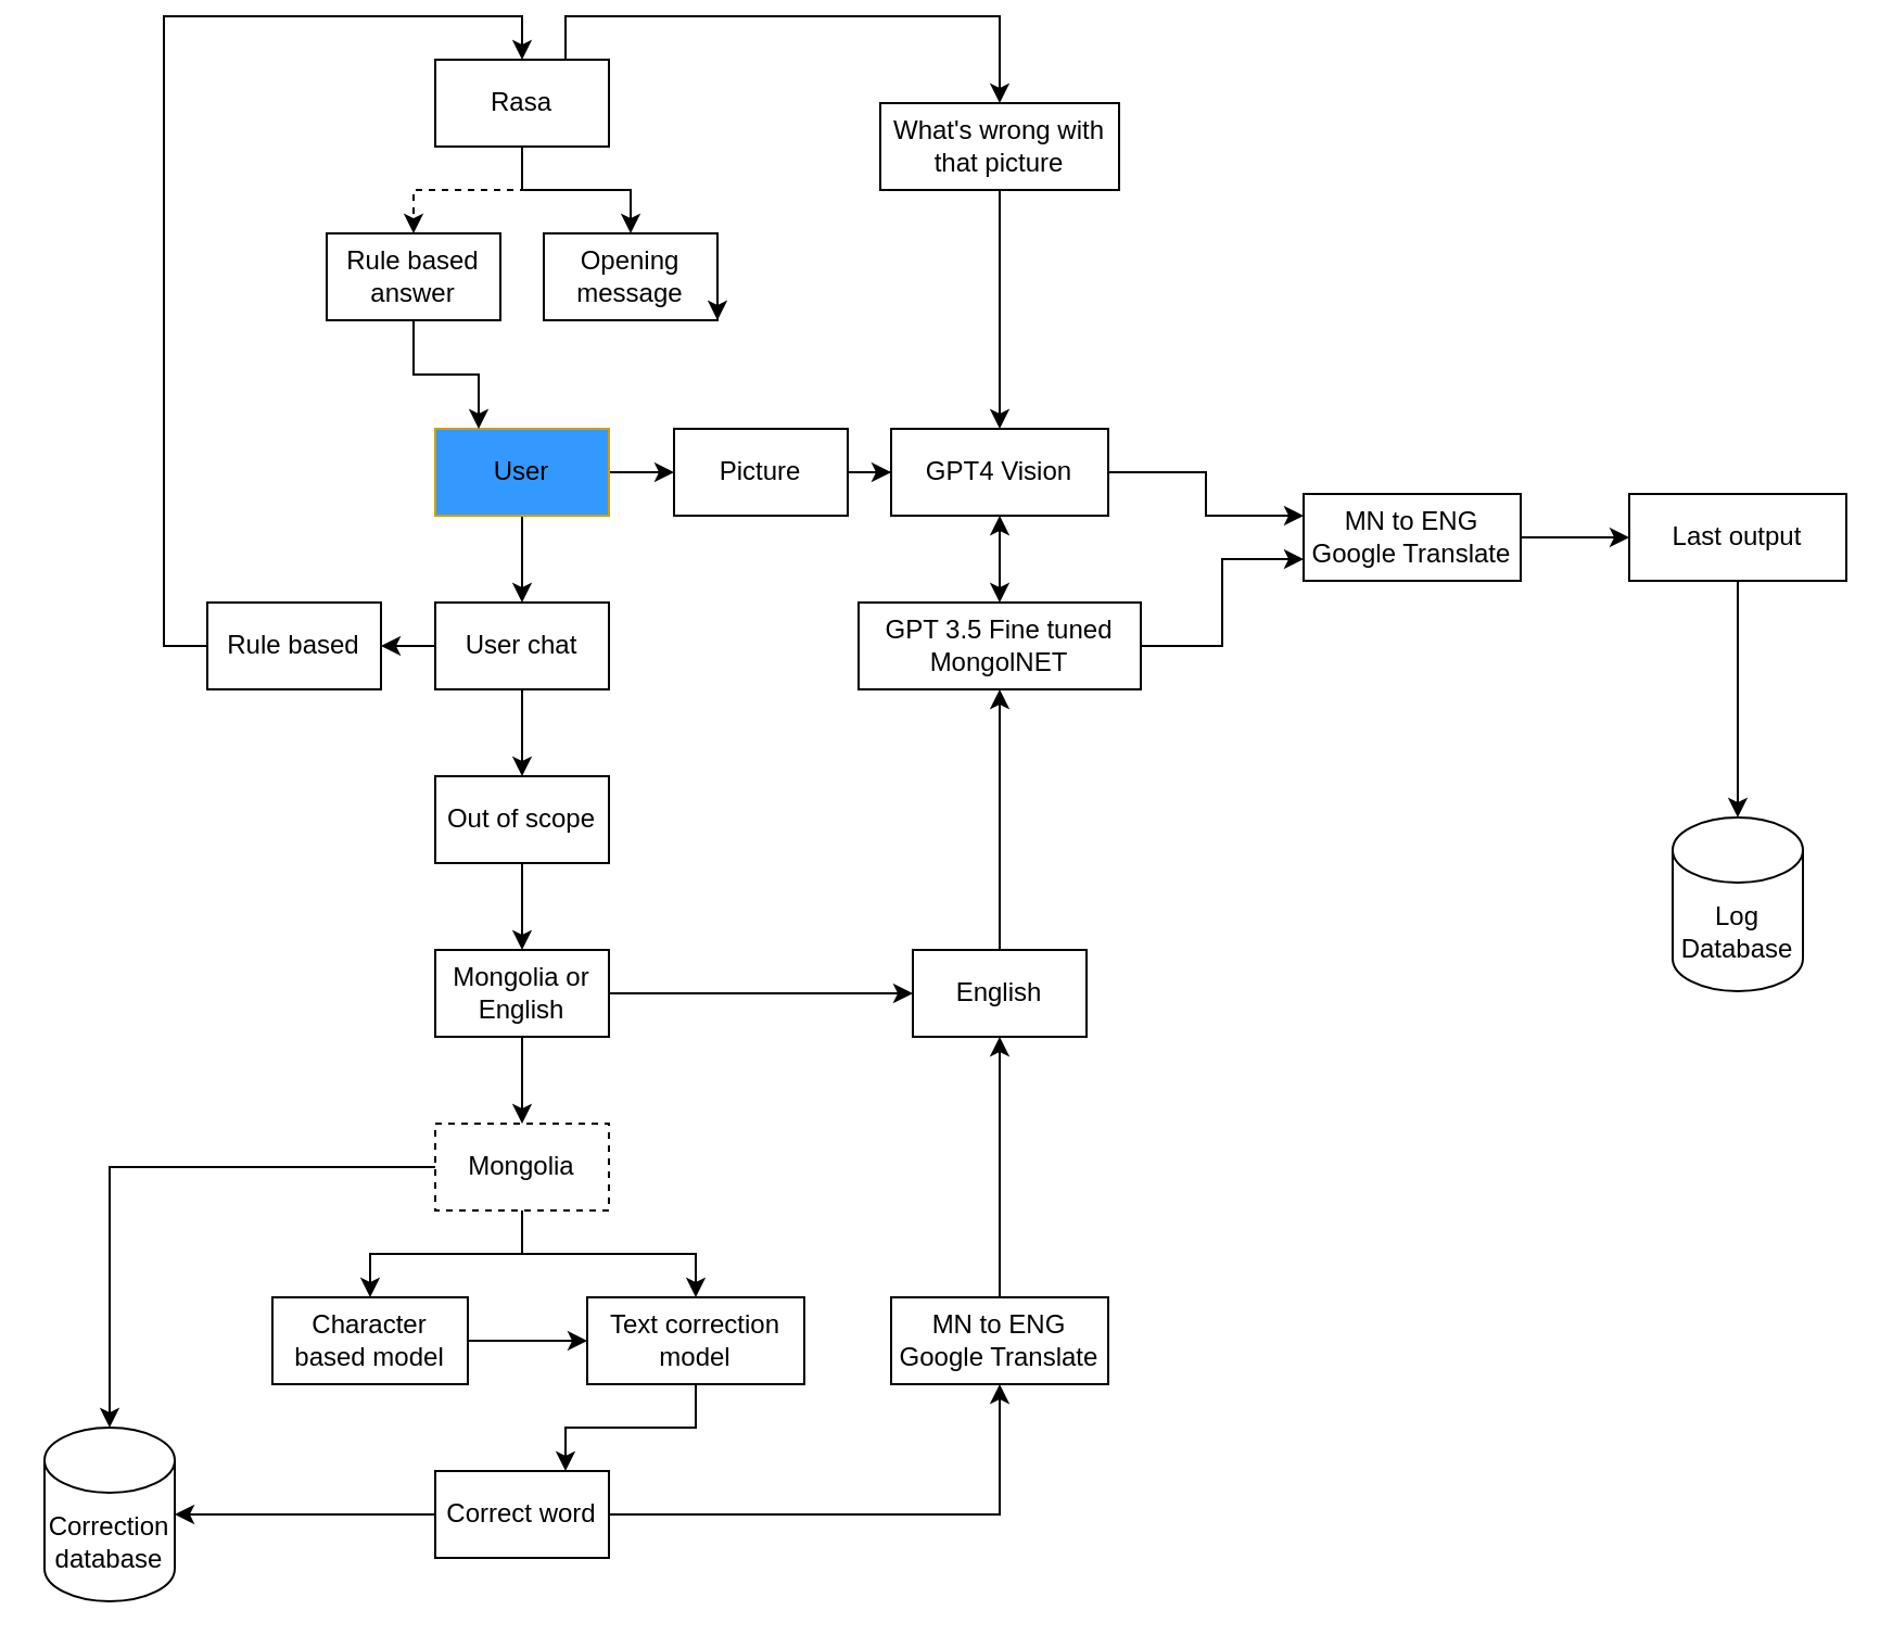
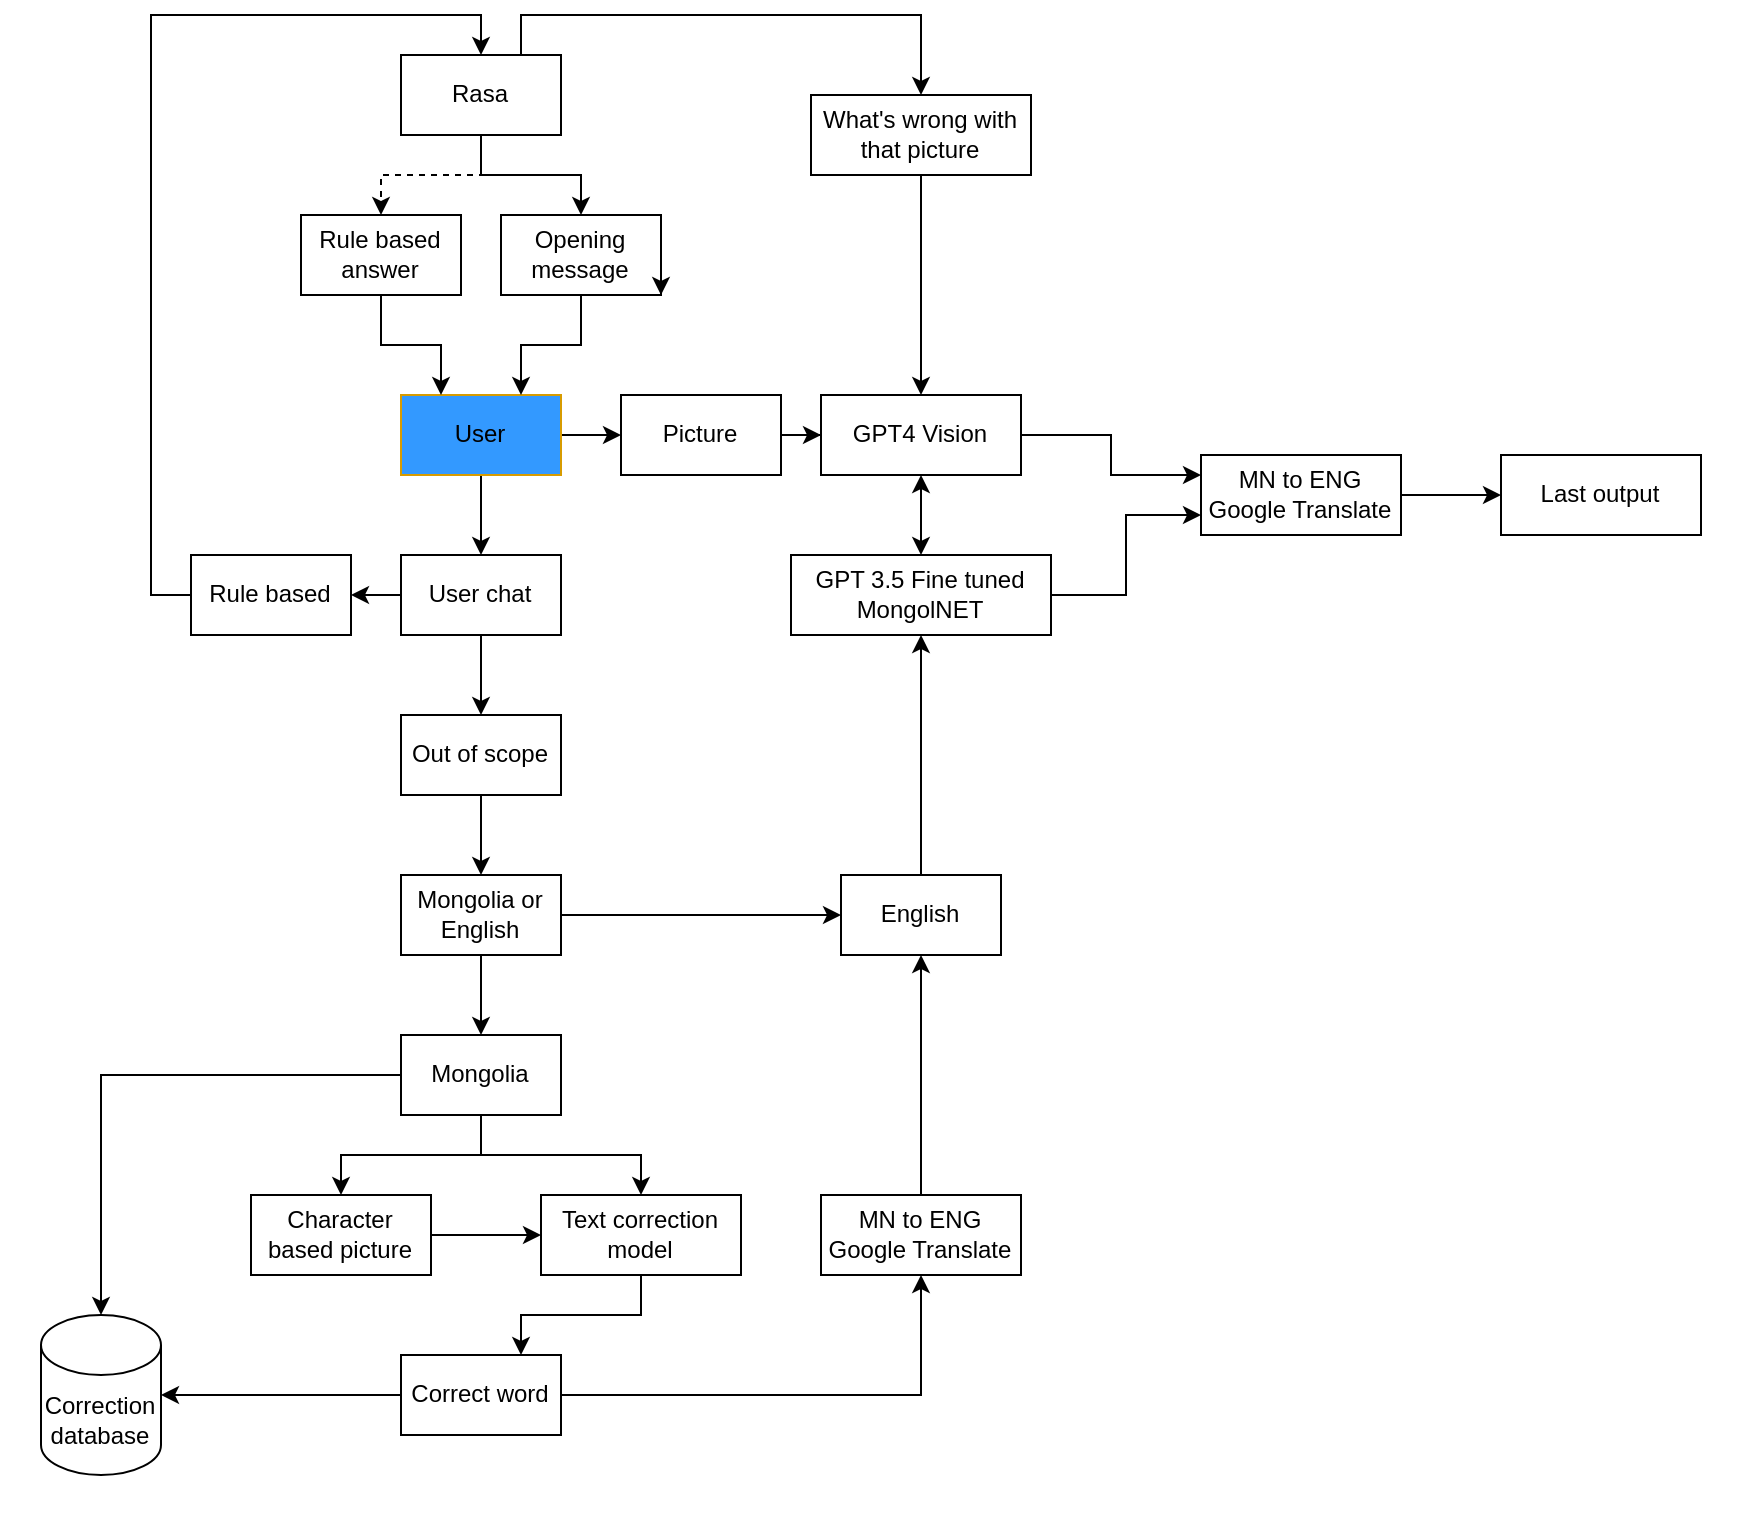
+ <mxCell id="24" style="edgeStyle=orthogonalEdgeStyle;rounded=0;orthogonalLoop=1;jettySize=auto;html=1;entryX=0.75;entryY=0;entryDx=0;entryDy=0;labelBackgroundColor=none;fontColor=default;" edge="1" parent="1" source="25" target="4"><mxGeometry relative="1" as="geometry" /></mxCell>
- <mxCell id="48" style="edgeStyle=orthogonalEdgeStyle;rounded=0;orthogonalLoop=1;jettySize=auto;html=1;" edge="1" parent="1" source="49" target="53"><mxGeometry relative="1" as="geometry" /></mxCell>
- <mxCell id="53" value="Log Database" style="shape=cylinder3;whiteSpace=wrap;html=1;boundedLbl=1;backgroundOutline=1;size=15;" vertex="1" parent="1"><mxGeometry x="770" y="369" width="60" height="80" as="geometry" /></mxCell>
- <mxCell id="12" value="Mongolia" style="rounded=0;whiteSpace=wrap;html=1;labelBackgroundColor=none;dashed=1;" vertex="1" parent="1"><mxGeometry x="200" y="510" width="80" height="40" as="geometry" /></mxCell>
+ <mxCell id="12" value="Mongolia" style="rounded=0;whiteSpace=wrap;html=1;labelBackgroundColor=none;" vertex="1" parent="1"><mxGeometry x="200" y="510" width="80" height="40" as="geometry" /></mxCell>
- <mxCell id="17" value="Character based model" style="rounded=0;whiteSpace=wrap;html=1;labelBackgroundColor=none;" vertex="1" parent="1"><mxGeometry x="125" y="590" width="90" height="40" as="geometry" /></mxCell>
+ <mxCell id="17" value="Character based picture" style="rounded=0;whiteSpace=wrap;html=1;labelBackgroundColor=none;" vertex="1" parent="1"><mxGeometry x="125" y="590" width="90" height="40" as="geometry" /></mxCell>
